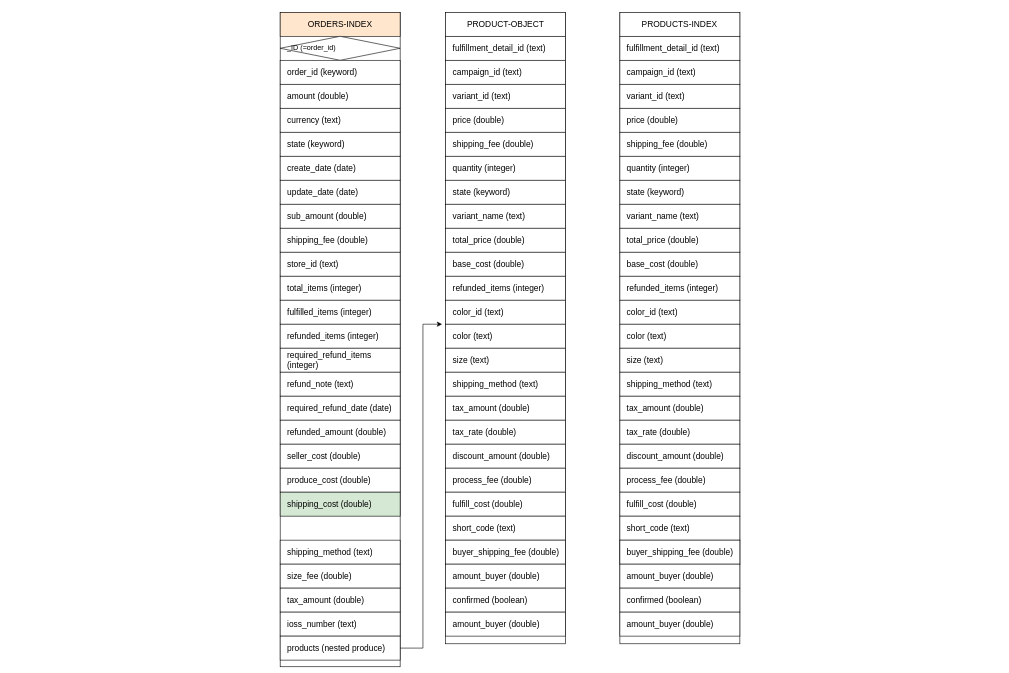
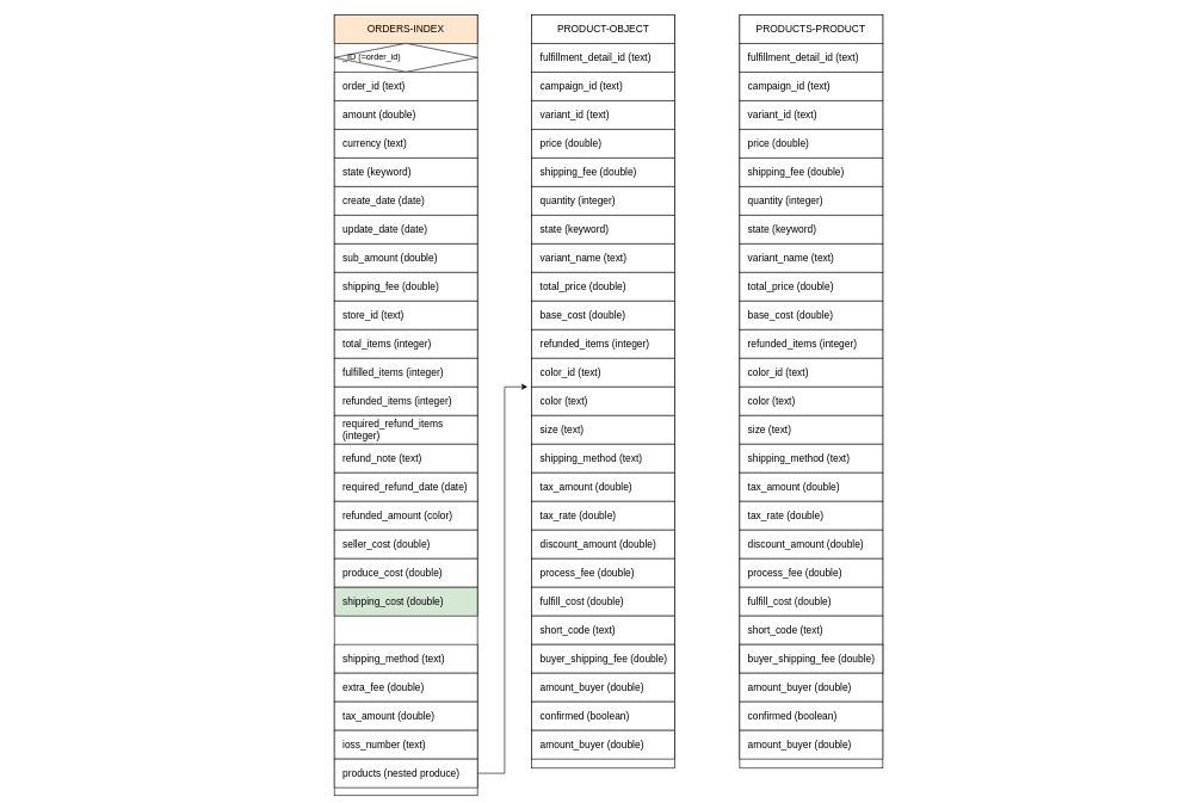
- <mxCell id="59" value="PRODUCTS-INDEX" style="rounded=0;whiteSpace=wrap;html=1;fontSize=14;" parent="1" vertex="1"><mxGeometry x="1032.38" y="20" width="200" height="40" as="geometry" /></mxCell>
+ <mxCell id="59" value="PRODUCTS-PRODUCT" style="rounded=0;whiteSpace=wrap;html=1;fontSize=14;" parent="1" vertex="1"><mxGeometry x="1032.38" y="20" width="200" height="40" as="geometry" /></mxCell>
- <mxCell id="5" value="&lt;div&gt;order_id (keyword)&lt;/div&gt;" style="rounded=0;whiteSpace=wrap;html=1;align=left;spacingLeft=10;fontSize=14;" parent="1" vertex="1"><mxGeometry y="100" width="200" height="40" as="geometry" x="466" /></mxCell>
+ <mxCell id="5" value="&lt;div&gt;order_id (text)&lt;/div&gt;" style="rounded=0;whiteSpace=wrap;html=1;align=left;spacingLeft=10;fontSize=14;" parent="1" vertex="1"><mxGeometry y="100" width="200" height="40" as="geometry" x="466" /></mxCell>
- <mxCell id="20" value="refunded_amount (double)" style="rounded=0;whiteSpace=wrap;html=1;spacingLeft=10;fontSize=14;align=left;" parent="1" vertex="1"><mxGeometry y="700" width="200" height="40" as="geometry" x="466" /></mxCell>
+ <mxCell id="20" value="refunded_amount (color)" style="rounded=0;whiteSpace=wrap;html=1;spacingLeft=10;fontSize=14;align=left;" parent="1" vertex="1"><mxGeometry y="700" width="200" height="40" as="geometry" x="466" /></mxCell>
- <mxCell id="25" value="size_fee (double)" style="rounded=0;whiteSpace=wrap;html=1;spacingLeft=10;fontSize=14;align=left;" parent="1" vertex="1"><mxGeometry y="940" width="200" height="40" as="geometry" x="466" /></mxCell>
+ <mxCell id="25" value="extra_fee (double)" style="rounded=0;whiteSpace=wrap;html=1;spacingLeft=10;fontSize=14;align=left;" parent="1" vertex="1"><mxGeometry y="940" width="200" height="40" as="geometry" x="466" /></mxCell>
